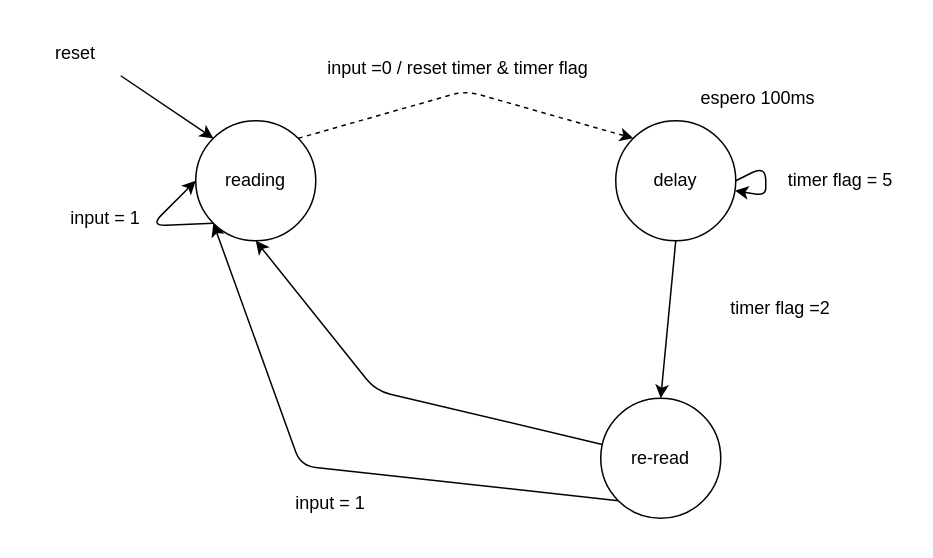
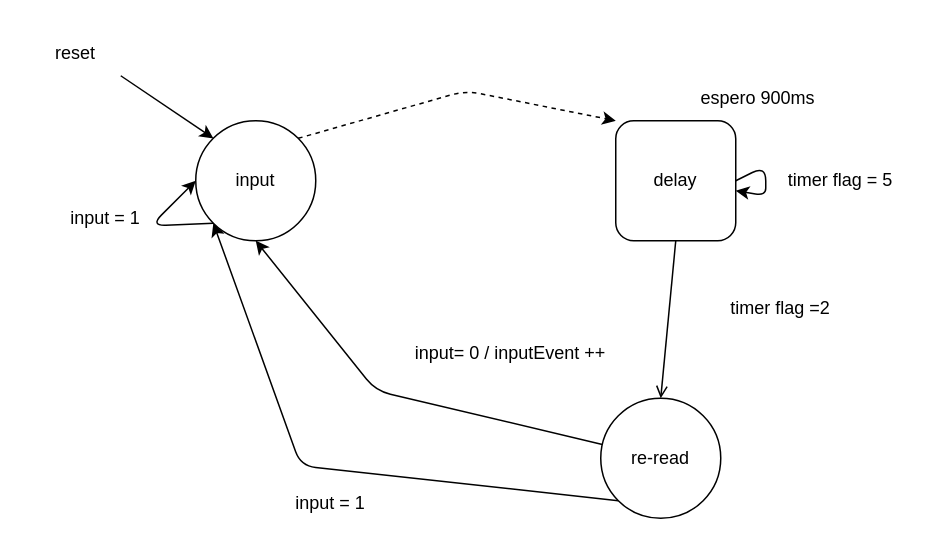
- <mxCell id="8" value="input =0 / reset timer &amp;amp; timer flag" style="text;html=1;strokeColor=none;fillColor=none;align=center;verticalAlign=middle;whiteSpace=wrap;rounded=0;" vertex="1" parent="1"><mxGeometry x="180" y="30" width="250" height="30" as="geometry" /></mxCell>
- <mxCell id="19" value="espero 100ms" style="text;html=1;strokeColor=none;fillColor=none;align=center;verticalAlign=middle;whiteSpace=wrap;rounded=0;" vertex="1" parent="1"><mxGeometry x="430" y="50" width="150" height="30" as="geometry" /></mxCell>
+ <mxCell id="19" value="espero 900ms" style="text;html=1;strokeColor=none;fillColor=none;align=center;verticalAlign=middle;whiteSpace=wrap;rounded=0;" vertex="1" parent="1"><mxGeometry x="430" y="50" width="150" height="30" as="geometry" /></mxCell>
- <mxCell id="3" value="reading" style="ellipse;whiteSpace=wrap;html=1;aspect=fixed;" vertex="1" parent="1"><mxGeometry x="130" y="80" width="80" height="80" as="geometry" /></mxCell>
+ <mxCell id="3" value="input" style="ellipse;whiteSpace=wrap;html=1;aspect=fixed;" vertex="1" parent="1"><mxGeometry x="130" y="80" width="80" height="80" as="geometry" /></mxCell>
- <mxCell id="7" value="delay" style="ellipse;whiteSpace=wrap;html=1;aspect=fixed;" vertex="1" parent="1"><mxGeometry x="410" y="80" width="80" height="80" as="geometry" /></mxCell>
+ <mxCell id="7" value="delay" style="whiteSpace=wrap;html=1;aspect=fixed;rounded=1;" vertex="1" parent="1"><mxGeometry x="410" y="80" width="80" height="80" as="geometry" /></mxCell>
+ <mxCell id="17" value="input= 0 / inputEvent ++" style="text;html=1;strokeColor=none;fillColor=none;align=center;verticalAlign=middle;whiteSpace=wrap;rounded=0;" vertex="1" parent="1"><mxGeometry x="240" y="220" width="200" height="30" as="geometry" /></mxCell>
- <mxCell id="6" style="edgeStyle=none;html=1;exitX=0.5;exitY=1;exitDx=0;exitDy=0;entryX=0.5;entryY=0;entryDx=0;entryDy=0;" edge="1" parent="1" source="7" target="15"><mxGeometry relative="1" as="geometry" /></mxCell>
+ <mxCell id="6" style="edgeStyle=none;html=1;exitX=0.5;exitY=1;exitDx=0;exitDy=0;entryX=0.5;entryY=0;entryDx=0;entryDy=0;endArrow=open;" edge="1" parent="1" source="7" target="15"><mxGeometry relative="1" as="geometry" /></mxCell>
